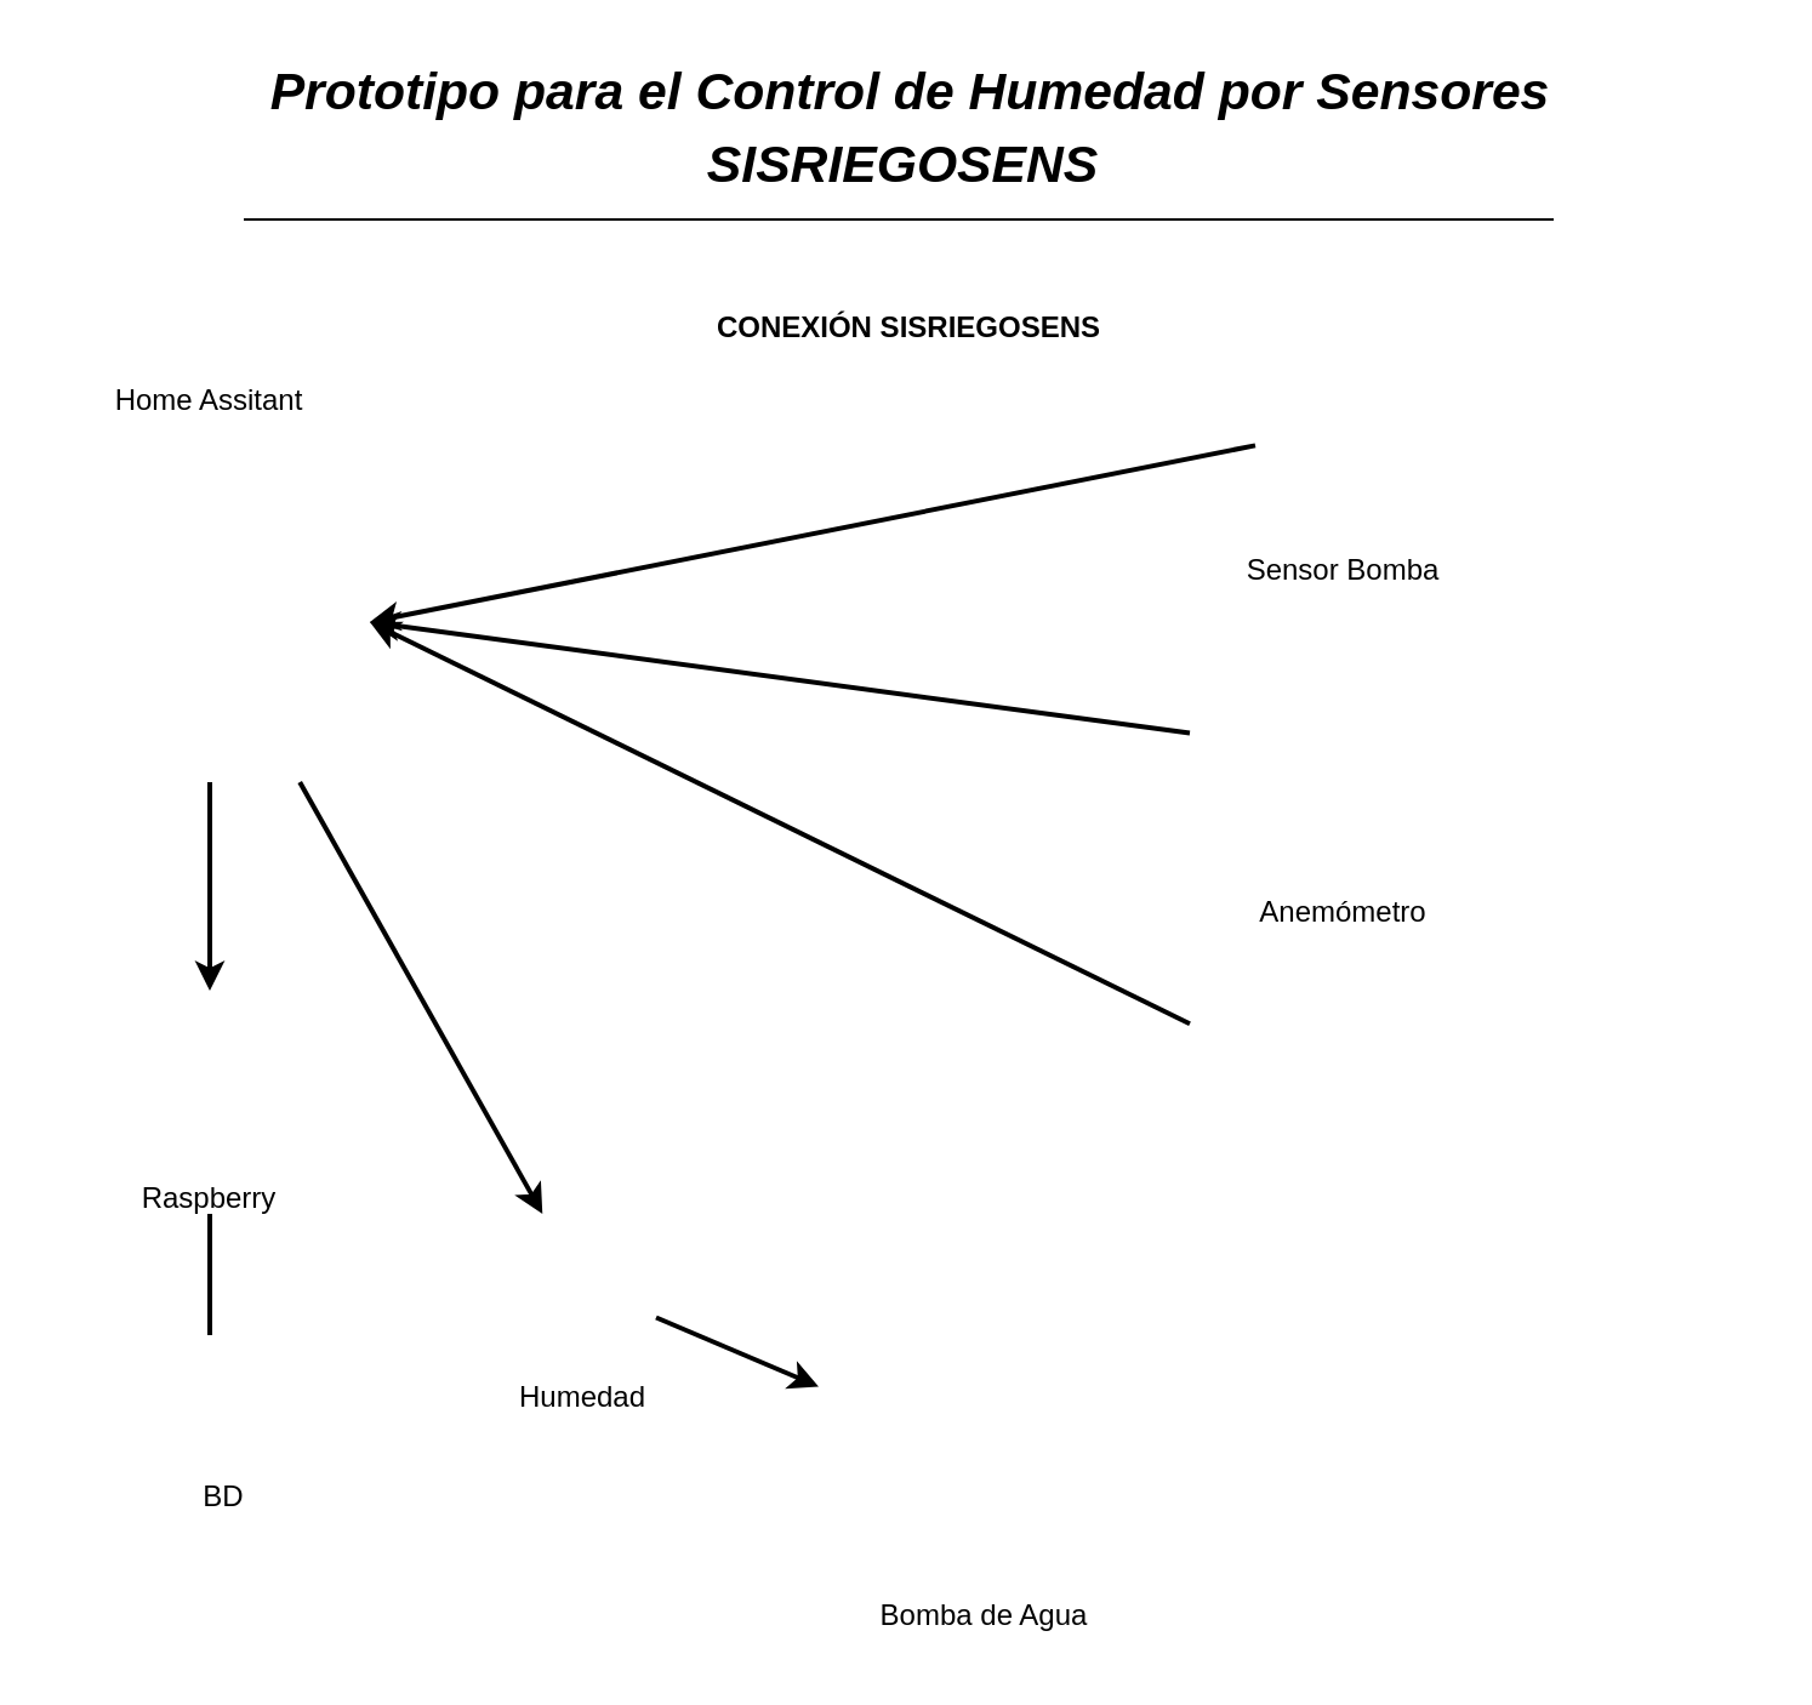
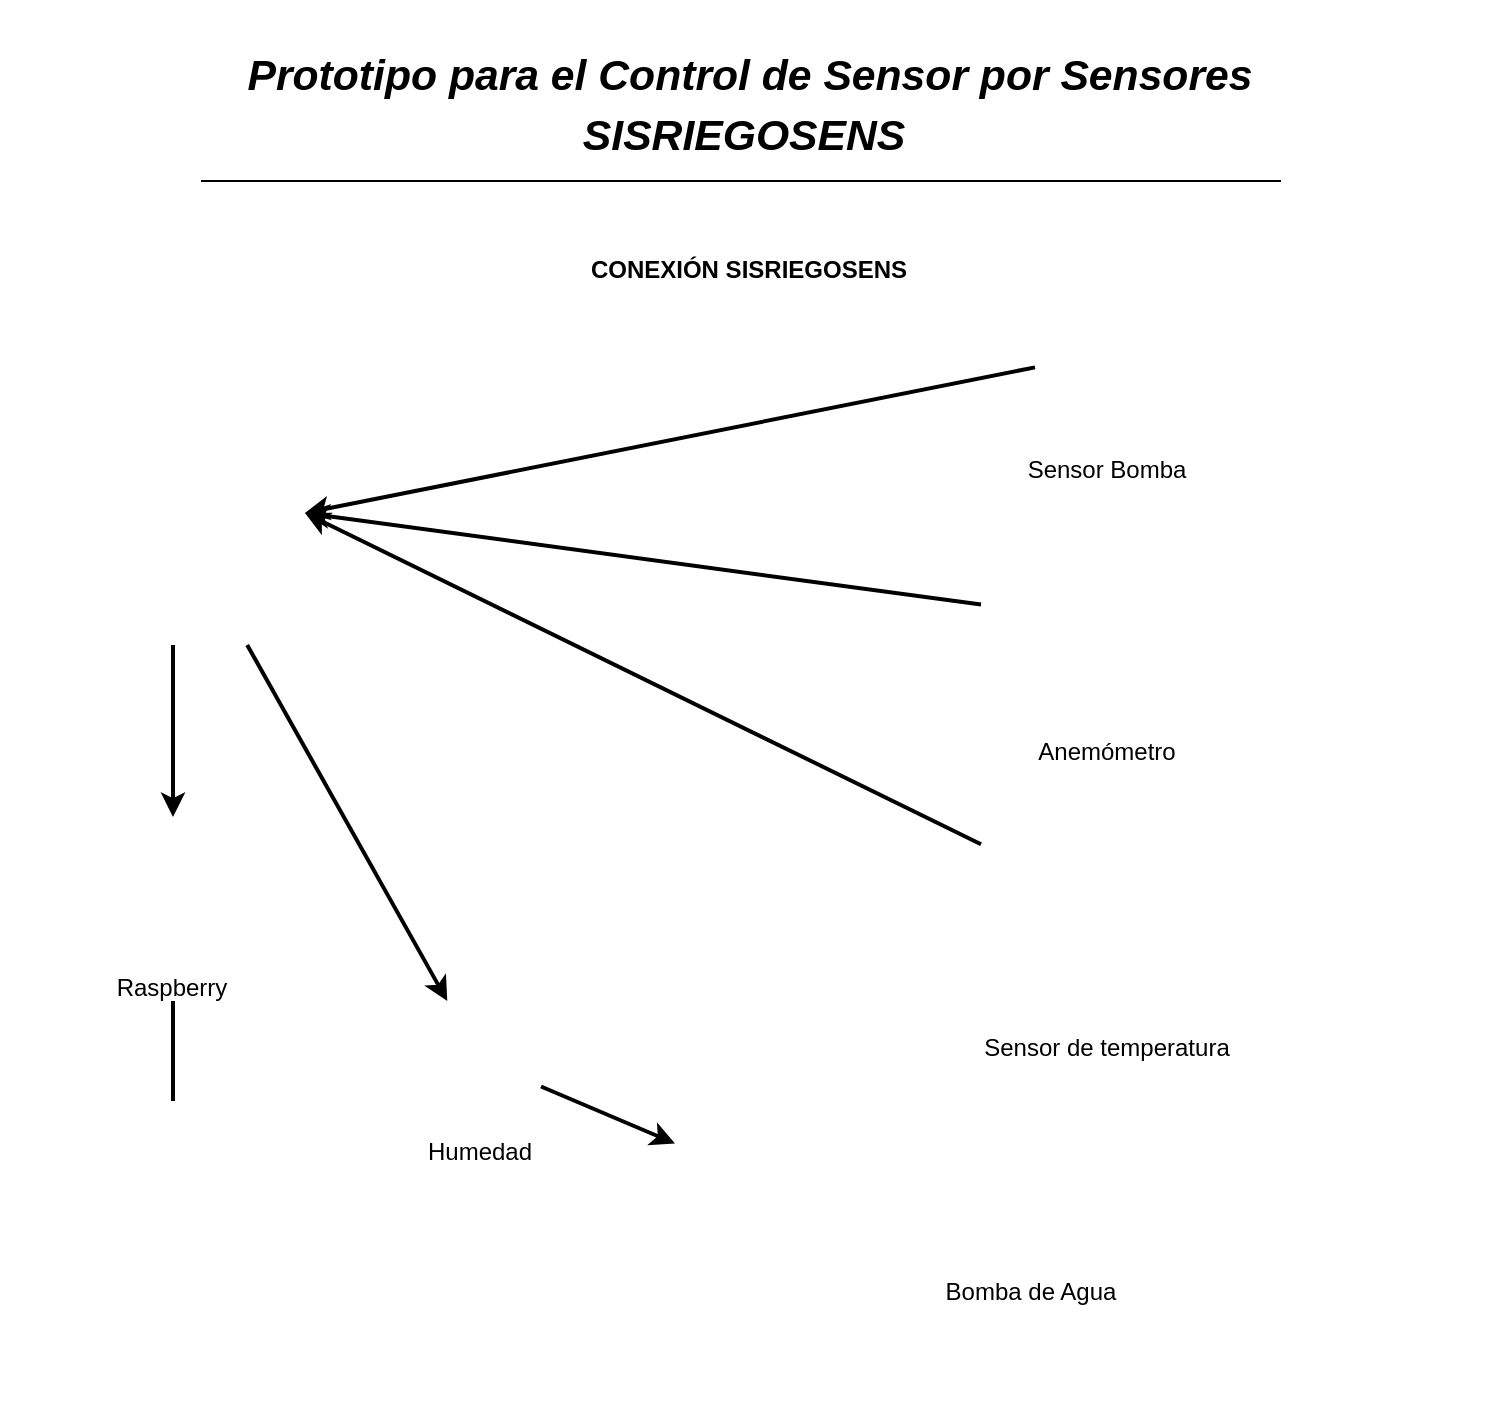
- <mxCell id="3" value="&lt;div style=&quot;-webkit-user-drag: none; -webkit-tap-highlight-color: transparent; margin: 0px; padding: 0px; user-select: text; clear: both; cursor: text; overflow: visible; position: relative; direction: ltr; color: rgb(0, 0, 0); font-family: &amp;quot;Segoe UI&amp;quot;, &amp;quot;Segoe UI Web&amp;quot;, Arial, Verdana, sans-serif; text-align: start;&quot; class=&quot;OutlineElement Ltr SCXW107485866 BCX0&quot;&gt;&lt;p style=&quot;-webkit-user-drag: none; -webkit-tap-highlight-color: transparent; margin: 5.267px 0px 0px; padding: 0px; user-select: text; overflow-wrap: break-word; white-space-collapse: preserve; vertical-align: baseline; font-kerning: none; color: windowtext; text-align: center;&quot; class=&quot;Paragraph SCXW107485866 BCX0&quot;&gt;&lt;span style=&quot;-webkit-user-drag: none; -webkit-tap-highlight-color: transparent; margin: 0px; padding: 0px; user-select: text; font-size: 16pt; font-style: italic; line-height: 25px; font-family: Arial, Arial_EmbeddedFont, Arial_MSFontService, sans-serif; font-weight: bold; background-color: light-dark(#ffffff, var(--ge-dark-color, #121212)); font-variant-ligatures: none !important;&quot; class=&quot;TextRun SCXW107485866 BCX0&quot; lang=&quot;ES-ES&quot; data-contrast=&quot;auto&quot;&gt;Prototipo para el Control de Humedad por Sensores&lt;/span&gt;&lt;/p&gt;&lt;p style=&quot;-webkit-user-drag: none; -webkit-tap-highlight-color: transparent; margin: 5.267px 0px 0px; padding: 0px; user-select: text; overflow-wrap: break-word; white-space-collapse: preserve; vertical-align: baseline; font-kerning: none; color: windowtext; text-align: center;&quot; class=&quot;Paragraph SCXW107485866 BCX0&quot;&gt;&lt;span style=&quot;-webkit-user-drag: none; -webkit-tap-highlight-color: transparent; margin: 0px; padding: 0px; user-select: text; font-size: 16pt; font-style: italic; line-height: 25px; font-family: Arial, Arial_EmbeddedFont, Arial_MSFontService, sans-serif; font-weight: bold; background-color: light-dark(#ffffff, var(--ge-dark-color, #121212)); font-variant-ligatures: none !important;&quot; class=&quot;TextRun SCXW107485866 BCX0&quot; lang=&quot;ES-ES&quot; data-contrast=&quot;auto&quot;&gt;SISRIEGOSENS &lt;/span&gt;&lt;/p&gt;&lt;/div&gt;" style="text;html=1;align=center;verticalAlign=middle;whiteSpace=wrap;rounded=0;fillColor=default;fillStyle=dashed;" vertex="1" parent="1"><mxGeometry x="25" y="20" width="700" height="60" as="geometry" /></mxCell>
+ <mxCell id="3" value="&lt;div style=&quot;-webkit-user-drag: none; -webkit-tap-highlight-color: transparent; margin: 0px; padding: 0px; user-select: text; clear: both; cursor: text; overflow: visible; position: relative; direction: ltr; color: rgb(0, 0, 0); font-family: &amp;quot;Segoe UI&amp;quot;, &amp;quot;Segoe UI Web&amp;quot;, Arial, Verdana, sans-serif; text-align: start;&quot; class=&quot;OutlineElement Ltr SCXW107485866 BCX0&quot;&gt;&lt;p style=&quot;-webkit-user-drag: none; -webkit-tap-highlight-color: transparent; margin: 5.267px 0px 0px; padding: 0px; user-select: text; overflow-wrap: break-word; white-space-collapse: preserve; vertical-align: baseline; font-kerning: none; color: windowtext; text-align: center;&quot; class=&quot;Paragraph SCXW107485866 BCX0&quot;&gt;&lt;span style=&quot;-webkit-user-drag: none; -webkit-tap-highlight-color: transparent; margin: 0px; padding: 0px; user-select: text; font-size: 16pt; font-style: italic; line-height: 25px; font-family: Arial, Arial_EmbeddedFont, Arial_MSFontService, sans-serif; font-weight: bold; background-color: light-dark(#ffffff, var(--ge-dark-color, #121212)); font-variant-ligatures: none !important;&quot; class=&quot;TextRun SCXW107485866 BCX0&quot; lang=&quot;ES-ES&quot; data-contrast=&quot;auto&quot;&gt;Prototipo para el Control de Sensor por Sensores&lt;/span&gt;&lt;/p&gt;&lt;p style=&quot;-webkit-user-drag: none; -webkit-tap-highlight-color: transparent; margin: 5.267px 0px 0px; padding: 0px; user-select: text; overflow-wrap: break-word; white-space-collapse: preserve; vertical-align: baseline; font-kerning: none; color: windowtext; text-align: center;&quot; class=&quot;Paragraph SCXW107485866 BCX0&quot;&gt;&lt;span style=&quot;-webkit-user-drag: none; -webkit-tap-highlight-color: transparent; margin: 0px; padding: 0px; user-select: text; font-size: 16pt; font-style: italic; line-height: 25px; font-family: Arial, Arial_EmbeddedFont, Arial_MSFontService, sans-serif; font-weight: bold; background-color: light-dark(#ffffff, var(--ge-dark-color, #121212)); font-variant-ligatures: none !important;&quot; class=&quot;TextRun SCXW107485866 BCX0&quot; lang=&quot;ES-ES&quot; data-contrast=&quot;auto&quot;&gt;SISRIEGOSENS &lt;/span&gt;&lt;/p&gt;&lt;/div&gt;" style="text;html=1;align=center;verticalAlign=middle;whiteSpace=wrap;rounded=0;fillColor=default;fillStyle=dashed;" vertex="1" parent="1"><mxGeometry x="25" y="20" width="700" height="60" as="geometry" /></mxCell>
- <mxCell id="24" value="Home Assitant" style="text;html=1;align=center;verticalAlign=middle;whiteSpace=wrap;rounded=0;" vertex="1" parent="1"><mxGeometry x="34" y="150" width="104" height="30" as="geometry" /></mxCell>
+ <mxCell id="21" value="Sensor de temperatura" style="text;html=1;align=center;verticalAlign=middle;resizable=0;points=[];autosize=1;strokeColor=none;fillColor=none;" vertex="1" parent="1"><mxGeometry x="478" y="509" width="150" height="30" as="geometry" /></mxCell>
- <mxCell id="26" value="BD" style="text;html=1;align=center;verticalAlign=middle;whiteSpace=wrap;rounded=0;" vertex="1" parent="1"><mxGeometry x="40" y="602" width="104" height="30" as="geometry" /></mxCell>
- <mxCell id="20" value="Bomba de Agua" style="text;html=1;align=center;verticalAlign=middle;resizable=0;points=[];autosize=1;strokeColor=none;fillColor=none;" vertex="1" parent="1"><mxGeometry x="350" y="651" width="110" height="30" as="geometry" /></mxCell>
+ <mxCell id="20" value="Bomba de Agua" style="text;html=1;align=center;verticalAlign=middle;resizable=0;points=[];autosize=1;strokeColor=none;fillColor=none;" vertex="1" parent="1"><mxGeometry x="460" y="631" width="110" height="30" as="geometry" /></mxCell>
